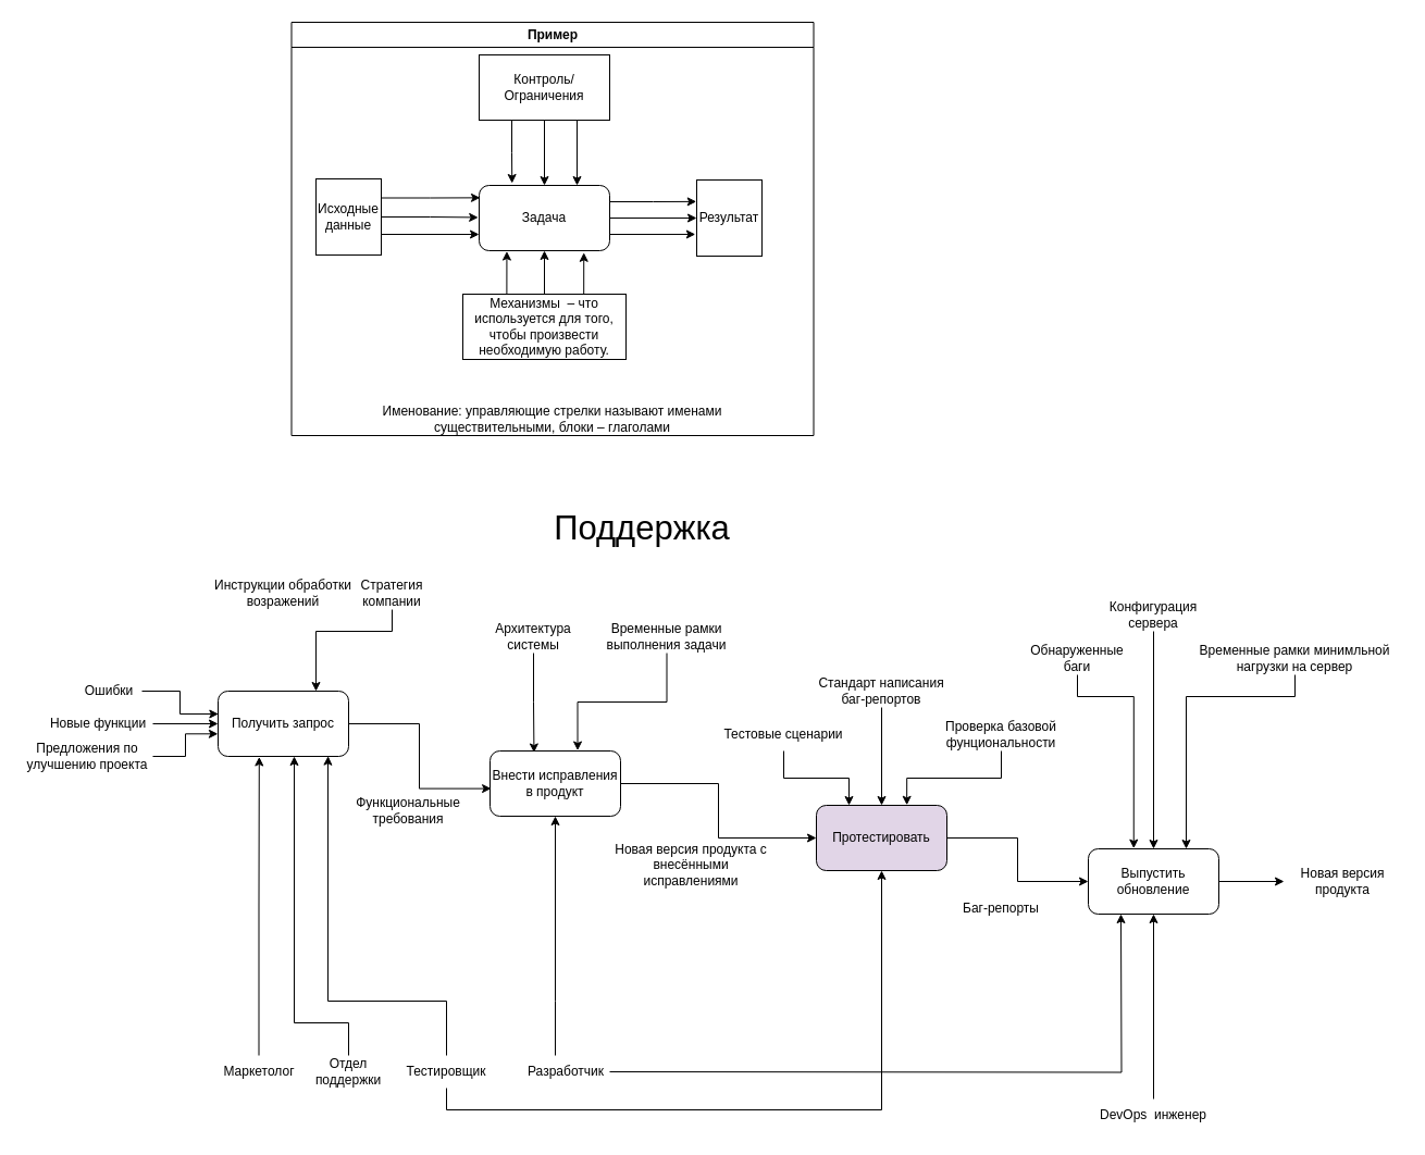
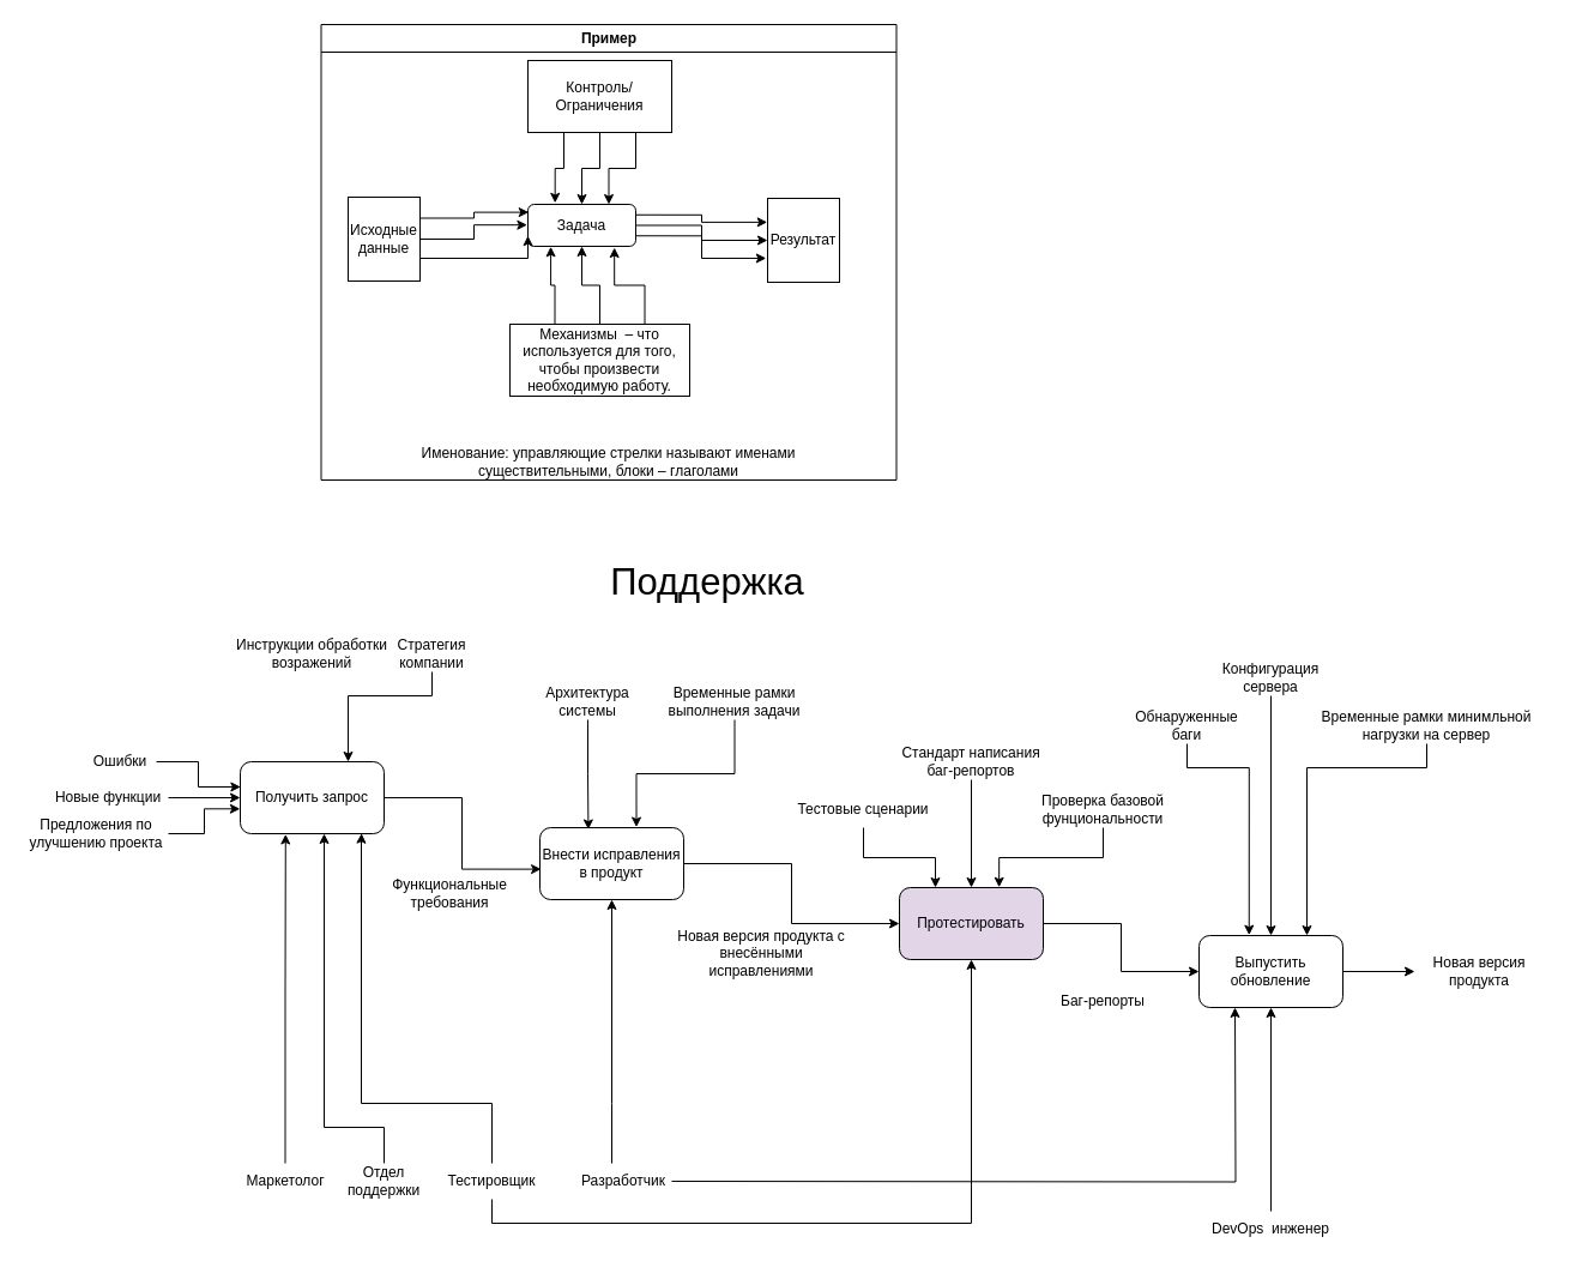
- <mxCell id="11" value="Задача" style="rounded=1;whiteSpace=wrap;html=1;" vertex="1" parent="1"><mxGeometry x="440" y="170" width="120" height="60" as="geometry" /></mxCell>
+ <mxCell id="11" value="Задача" style="rounded=1;whiteSpace=wrap;html=1;" vertex="1" parent="1"><mxGeometry x="440" y="170" width="90" height="35" as="geometry" /></mxCell>
